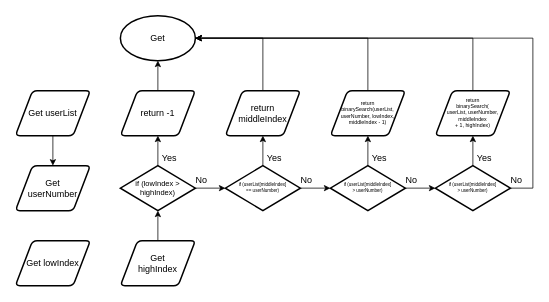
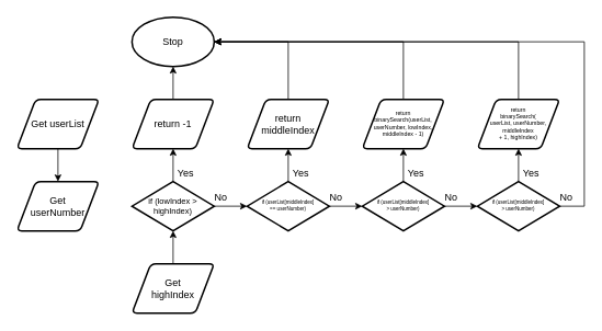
- <mxCell id="7" value="Get" style="strokeWidth=2;html=1;shape=mxgraph.flowchart.start_1;whiteSpace=wrap;" vertex="1" parent="1"><mxGeometry x="160" y="20" width="100" height="60" as="geometry" /></mxCell>
+ <mxCell id="7" value="Stop" style="strokeWidth=2;html=1;shape=mxgraph.flowchart.start_1;whiteSpace=wrap;" vertex="1" parent="1"><mxGeometry x="160" y="20" width="100" height="60" as="geometry" /></mxCell>
- <mxCell id="9" value="Get lowIndex" style="shape=parallelogram;html=1;strokeWidth=2;perimeter=parallelogramPerimeter;whiteSpace=wrap;rounded=1;arcSize=12;size=0.23;" vertex="1" parent="1"><mxGeometry x="20" y="320" width="100" height="60" as="geometry" /></mxCell>
